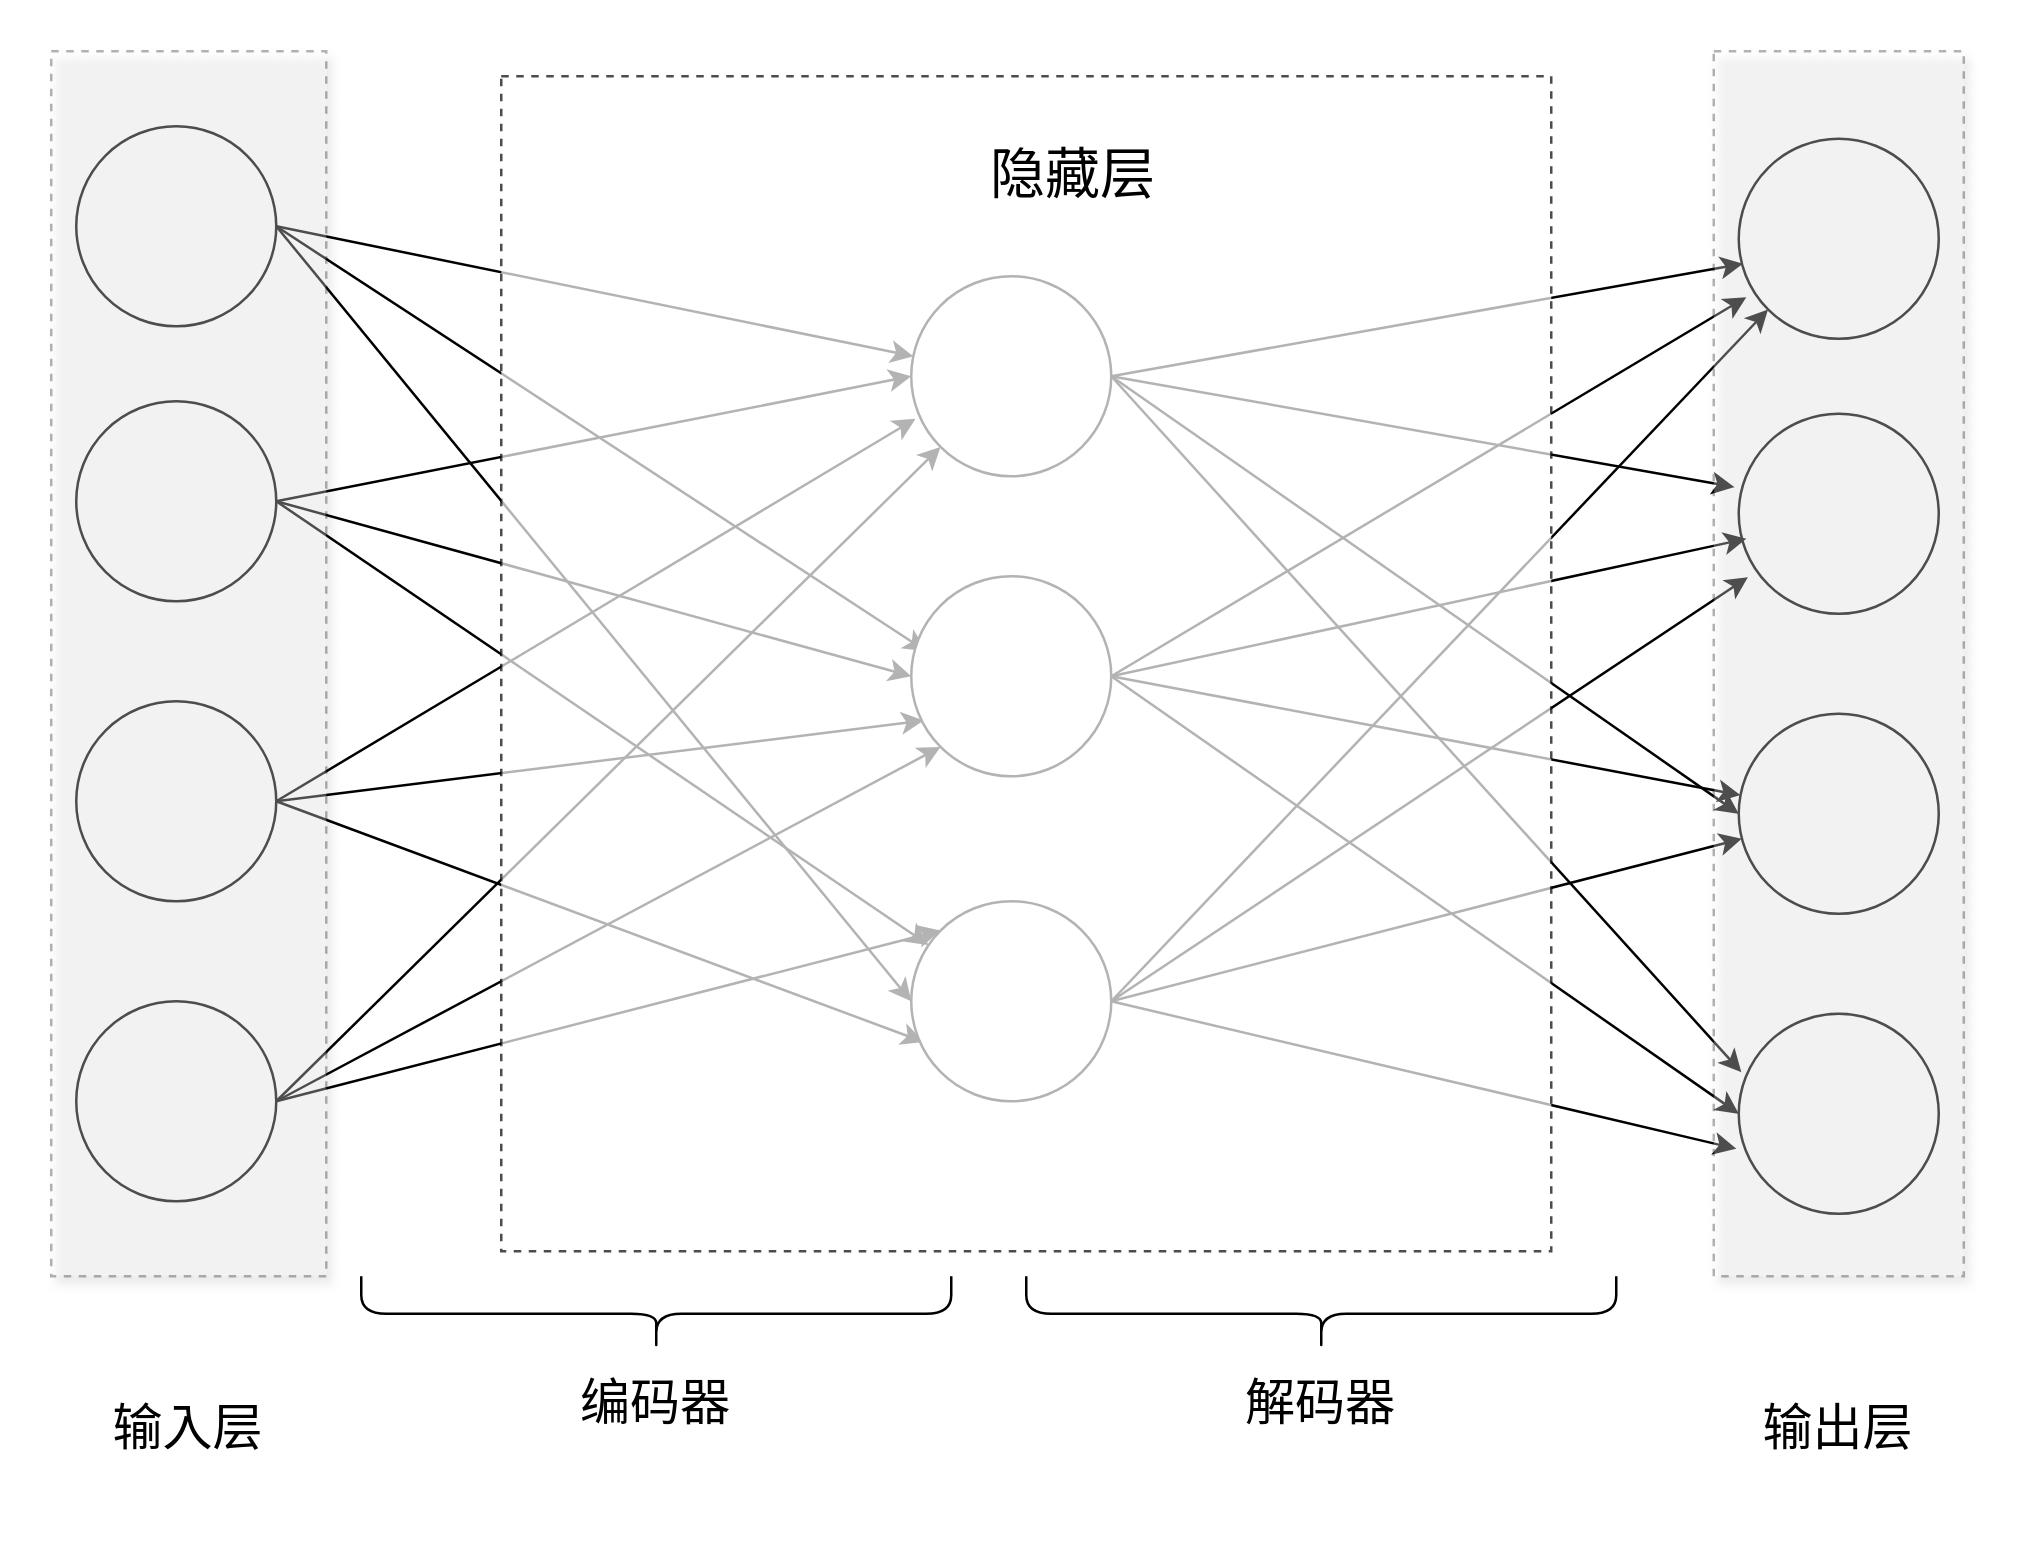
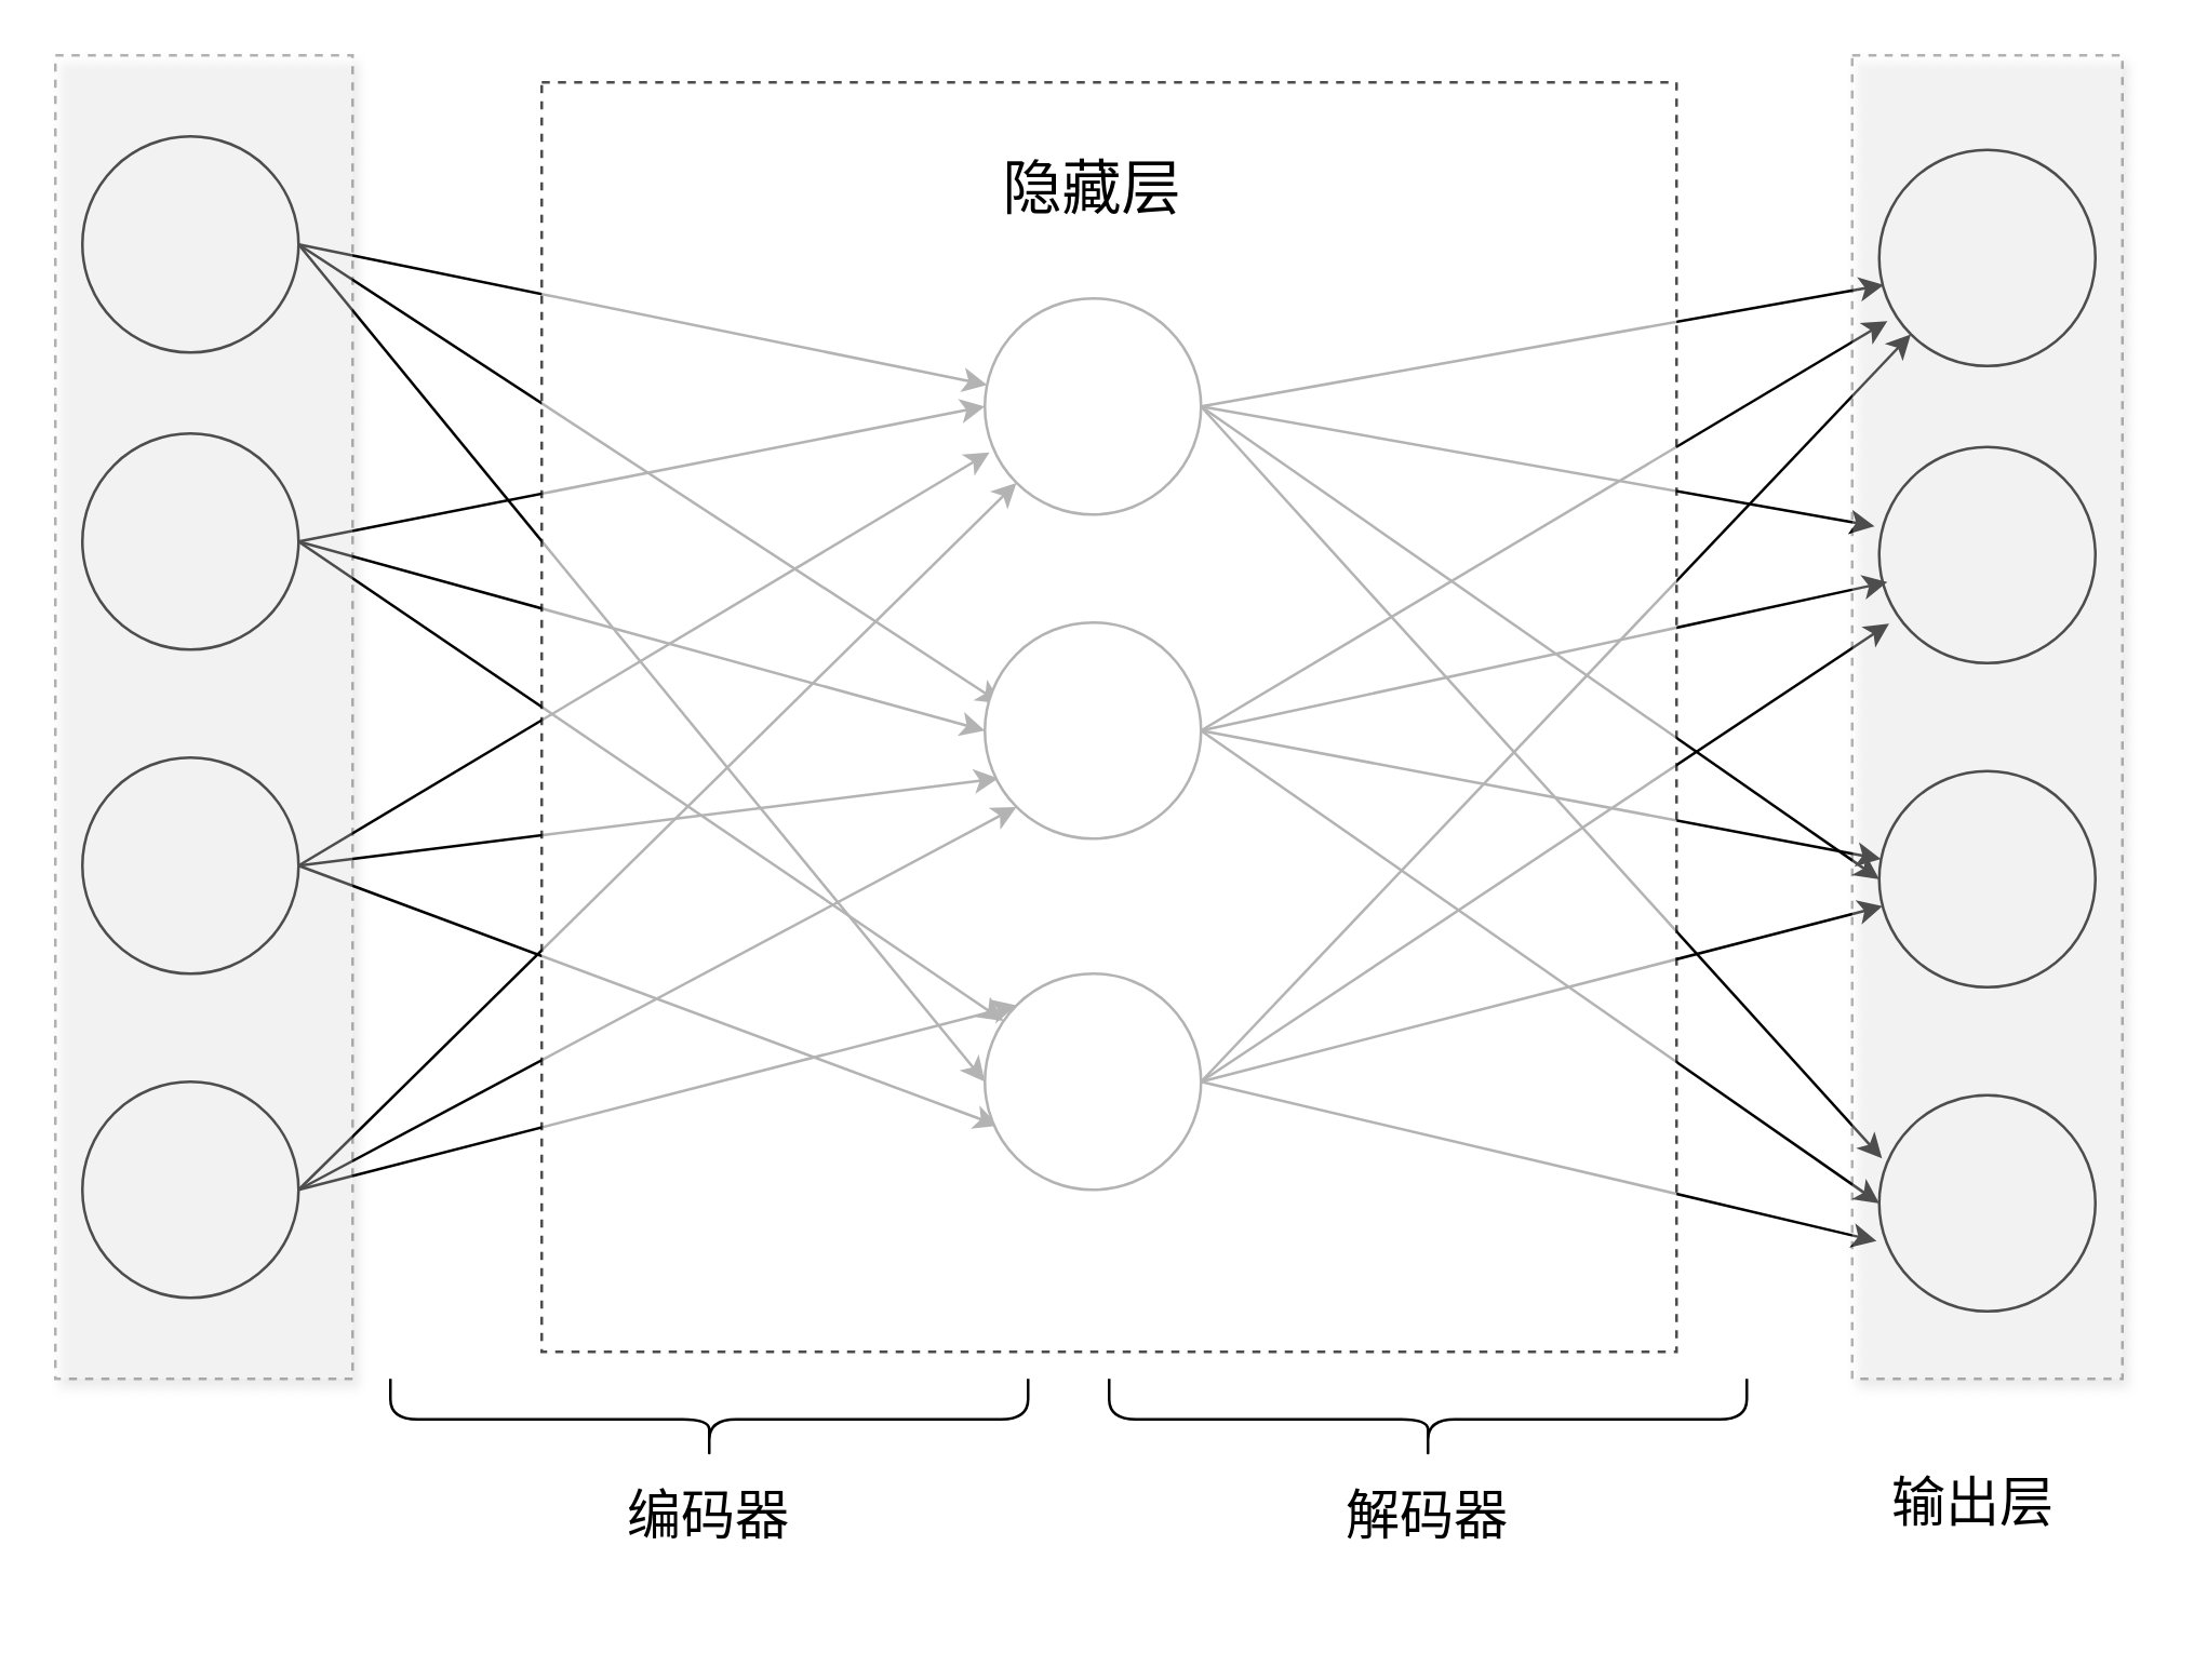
- <mxCell id="45" value="隐藏层" style="rounded=0;whiteSpace=wrap;html=1;shadow=0;glass=0;dashed=1;sketch=0;fontSize=22;opacity=0;" vertex="1" parent="1"><mxGeometry x="344" y="40" width="170" height="60" as="geometry" /></mxCell>
+ <mxCell id="45" value="隐藏层" style="rounded=0;whiteSpace=wrap;html=1;shadow=0;glass=0;dashed=1;sketch=0;fontSize=22;opacity=0;" vertex="1" parent="1"><mxGeometry x="344" y="40" width="120" height="60" as="geometry" /></mxCell>
- <mxCell id="41" value="&lt;font style=&quot;font-size: 20px;&quot;&gt;输入层&lt;/font&gt;" style="rounded=0;whiteSpace=wrap;html=1;shadow=0;glass=0;dashed=1;sketch=0;opacity=0;" vertex="1" parent="1"><mxGeometry x="20" y="540" width="110" height="60" as="geometry" /></mxCell>
- <mxCell id="42" value="&lt;span style=&quot;&quot;&gt;&lt;font style=&quot;font-size: 20px;&quot;&gt;输出层&lt;/font&gt;&lt;/span&gt;" style="rounded=0;whiteSpace=wrap;html=1;shadow=0;glass=0;dashed=1;sketch=0;opacity=0;" vertex="1" parent="1"><mxGeometry x="680" y="540" width="110" height="60" as="geometry" /></mxCell>
+ <mxCell id="42" value="&lt;span style=&quot;&quot;&gt;&lt;font style=&quot;font-size: 20px;&quot;&gt;输出层&lt;/font&gt;&lt;/span&gt;" style="rounded=0;whiteSpace=wrap;html=1;shadow=0;glass=0;dashed=1;sketch=0;opacity=0;" vertex="1" parent="1"><mxGeometry x="675" y="525" width="110" height="60" as="geometry" /></mxCell>
